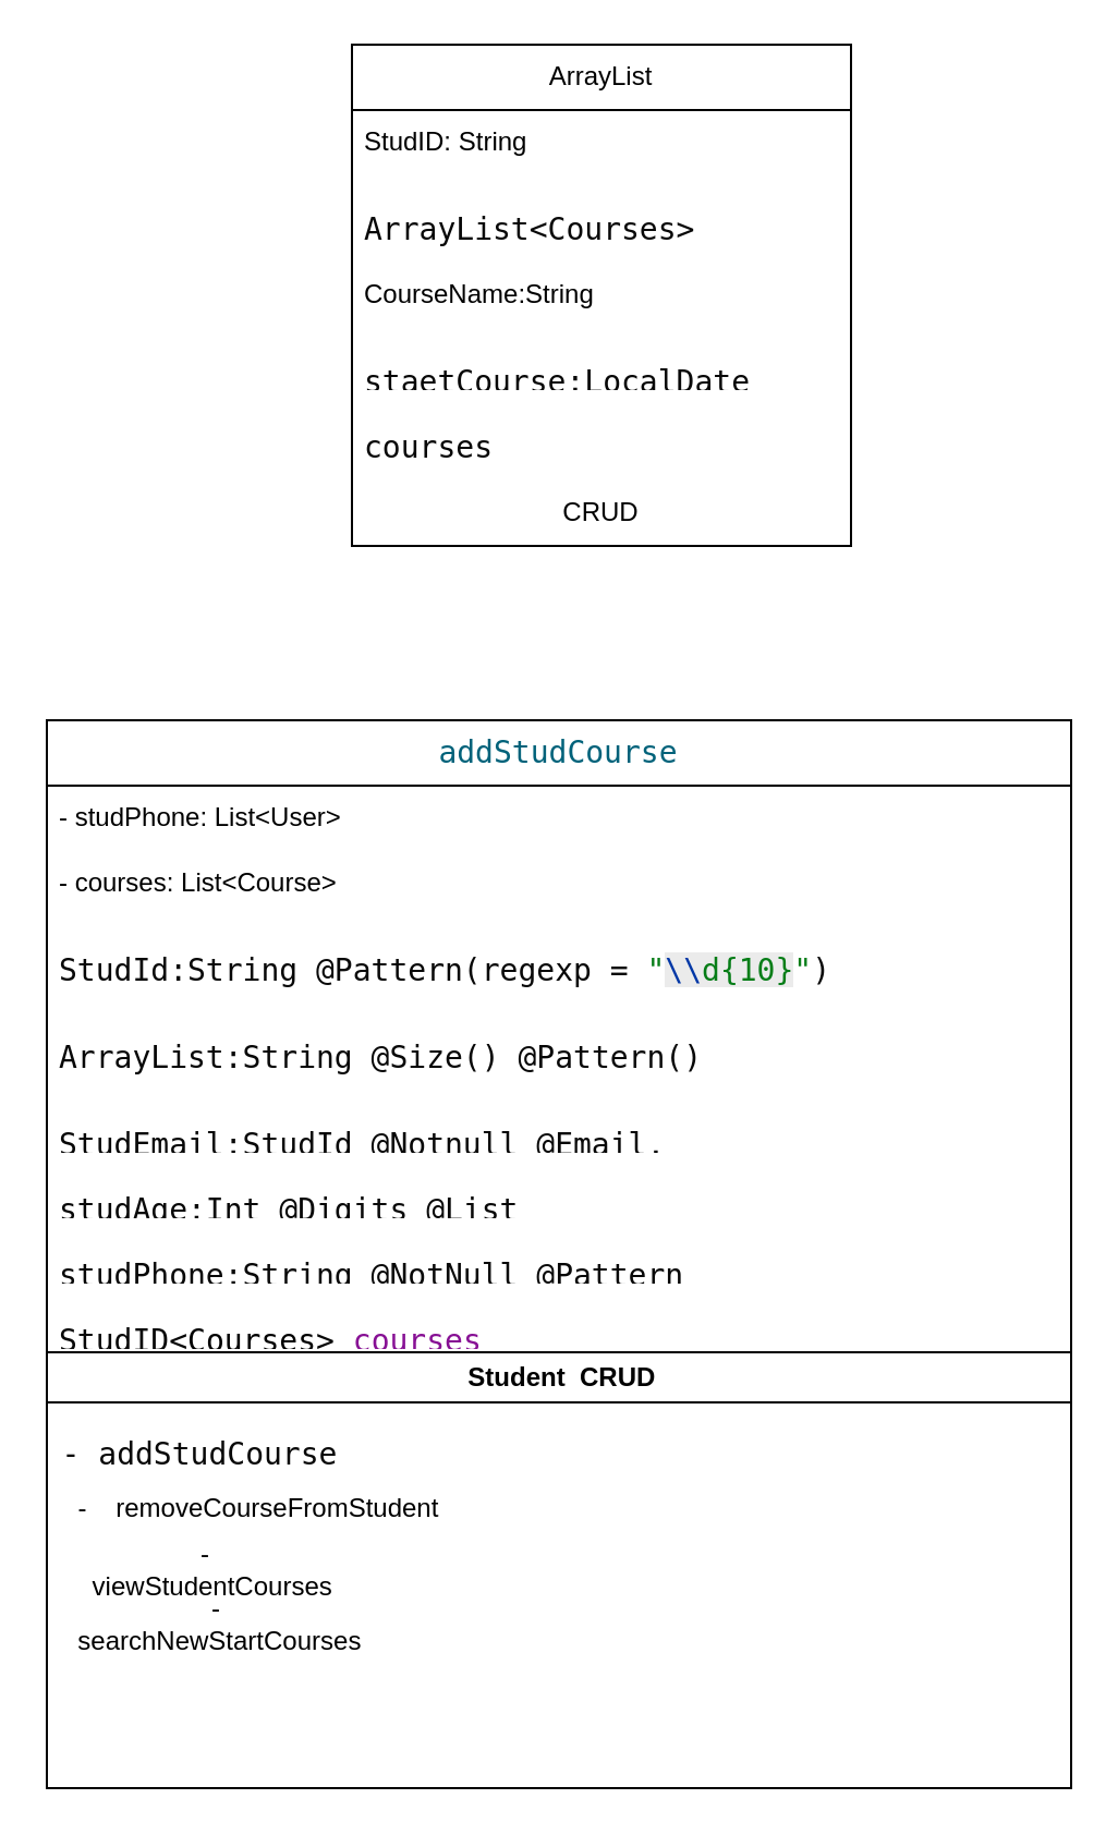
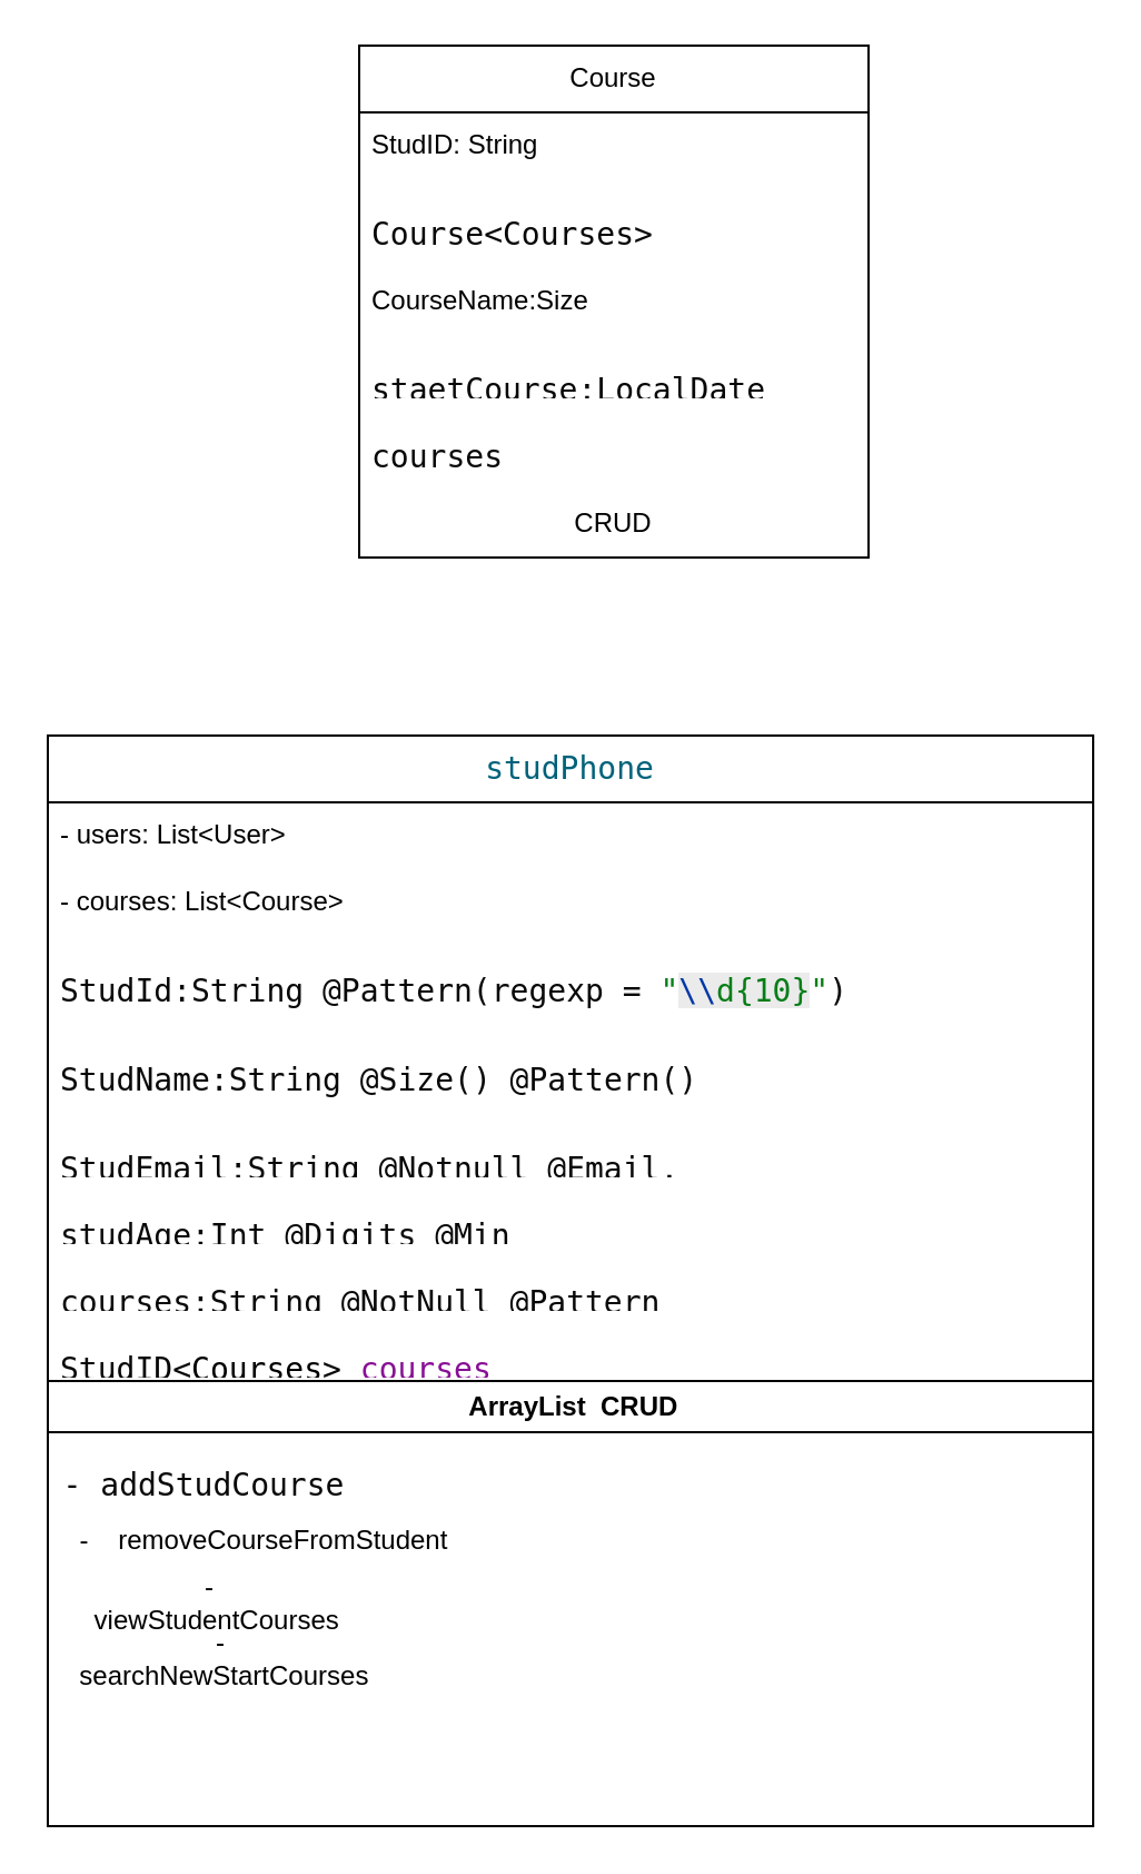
- <mxCell id="16" value="ArrayList" style="swimlane;fontStyle=0;childLayout=stackLayout;horizontal=1;startSize=30;horizontalStack=0;resizeParent=1;resizeParentMax=0;resizeLast=0;collapsible=1;marginBottom=0;whiteSpace=wrap;html=1;" parent="1" vertex="1"><mxGeometry x="161" width="229" height="230" as="geometry" y="20" /></mxCell>
+ <mxCell id="16" value="Course" style="swimlane;fontStyle=0;childLayout=stackLayout;horizontal=1;startSize=30;horizontalStack=0;resizeParent=1;resizeParentMax=0;resizeLast=0;collapsible=1;marginBottom=0;whiteSpace=wrap;html=1;" parent="1" vertex="1"><mxGeometry x="161" width="229" height="230" as="geometry" y="20" /></mxCell>
- <mxCell id="18" value="&lt;div style=&quot;background-color:#ffffff;color:#080808&quot;&gt;&lt;pre style=&quot;font-family:'JetBrains Mono',monospace;font-size:10.5pt;&quot;&gt;ArrayList&amp;lt;Courses&amp;gt;&lt;/pre&gt;&lt;/div&gt;" style="text;strokeColor=none;fillColor=none;align=left;verticalAlign=middle;spacingLeft=4;spacingRight=4;overflow=hidden;points=[[0,0.5],[1,0.5]];portConstraint=eastwest;rotatable=0;whiteSpace=wrap;html=1;" vertex="1" parent="16"><mxGeometry y="60" width="229" height="40" as="geometry" /></mxCell>
+ <mxCell id="18" value="&lt;div style=&quot;background-color:#ffffff;color:#080808&quot;&gt;&lt;pre style=&quot;font-family:'JetBrains Mono',monospace;font-size:10.5pt;&quot;&gt;Course&amp;lt;Courses&amp;gt;&lt;/pre&gt;&lt;/div&gt;" style="text;strokeColor=none;fillColor=none;align=left;verticalAlign=middle;spacingLeft=4;spacingRight=4;overflow=hidden;points=[[0,0.5],[1,0.5]];portConstraint=eastwest;rotatable=0;whiteSpace=wrap;html=1;" vertex="1" parent="16"><mxGeometry y="60" width="229" height="40" as="geometry" /></mxCell>
- <mxCell id="19" value="CourseName:String" style="text;strokeColor=none;fillColor=none;align=left;verticalAlign=middle;spacingLeft=4;spacingRight=4;overflow=hidden;points=[[0,0.5],[1,0.5]];portConstraint=eastwest;rotatable=0;whiteSpace=wrap;html=1;" parent="16" vertex="1"><mxGeometry y="100" width="229" height="30" as="geometry" /></mxCell>
+ <mxCell id="19" value="CourseName:Size" style="text;strokeColor=none;fillColor=none;align=left;verticalAlign=middle;spacingLeft=4;spacingRight=4;overflow=hidden;points=[[0,0.5],[1,0.5]];portConstraint=eastwest;rotatable=0;whiteSpace=wrap;html=1;" parent="16" vertex="1"><mxGeometry y="100" width="229" height="30" as="geometry" /></mxCell>
- <mxCell id="2" value="&lt;div style=&quot;background-color:#ffffff;color:#080808&quot;&gt;&lt;pre style=&quot;font-family:'JetBrains Mono',monospace;font-size:10.5pt;&quot;&gt;&lt;span style=&quot;color:#00627a;&quot;&gt;addStudCourse&lt;/span&gt;&lt;/pre&gt;&lt;/div&gt;" style="swimlane;fontStyle=0;childLayout=stackLayout;horizontal=1;startSize=30;horizontalStack=0;resizeParent=1;resizeParentMax=0;resizeLast=0;collapsible=1;marginBottom=0;whiteSpace=wrap;html=1;" parent="1" vertex="1"><mxGeometry x="21" y="330" width="470" height="490" as="geometry" /></mxCell>
+ <mxCell id="2" value="&lt;div style=&quot;background-color:#ffffff;color:#080808&quot;&gt;&lt;pre style=&quot;font-family:'JetBrains Mono',monospace;font-size:10.5pt;&quot;&gt;&lt;span style=&quot;color:#00627a;&quot;&gt;studPhone&lt;/span&gt;&lt;/pre&gt;&lt;/div&gt;" style="swimlane;fontStyle=0;childLayout=stackLayout;horizontal=1;startSize=30;horizontalStack=0;resizeParent=1;resizeParentMax=0;resizeLast=0;collapsible=1;marginBottom=0;whiteSpace=wrap;html=1;" parent="1" vertex="1"><mxGeometry x="21" y="330" width="470" height="490" as="geometry" /></mxCell>
- <mxCell id="3" value="- studPhone: List&amp;lt;User&amp;gt; " style="text;strokeColor=none;fillColor=none;align=left;verticalAlign=middle;spacingLeft=4;spacingRight=4;overflow=hidden;points=[[0,0.5],[1,0.5]];portConstraint=eastwest;rotatable=0;whiteSpace=wrap;html=1;" parent="2" vertex="1"><mxGeometry y="30" width="470" height="30" as="geometry" /></mxCell>
+ <mxCell id="3" value="- users: List&amp;lt;User&amp;gt; " style="text;strokeColor=none;fillColor=none;align=left;verticalAlign=middle;spacingLeft=4;spacingRight=4;overflow=hidden;points=[[0,0.5],[1,0.5]];portConstraint=eastwest;rotatable=0;whiteSpace=wrap;html=1;" parent="2" vertex="1"><mxGeometry y="30" width="470" height="30" as="geometry" /></mxCell>
- <mxCell id="6" value="&lt;div style=&quot;background-color:#ffffff;color:#080808&quot;&gt;&lt;pre style=&quot;font-family:'JetBrains Mono',monospace;font-size:10.5pt;&quot;&gt;ArrayList:String @Size(&lt;span style=&quot;font-size: 10.5pt;&quot;&gt;) &lt;/span&gt;@Pattern&lt;span style=&quot;font-size: 10.5pt; white-space: normal;&quot;&gt;(&lt;/span&gt;&lt;span style=&quot;font-size: 10.5pt; white-space: normal;&quot;&gt;)&lt;/span&gt;&lt;/pre&gt;&lt;/div&gt;" style="text;strokeColor=none;fillColor=none;align=left;verticalAlign=middle;spacingLeft=4;spacingRight=4;overflow=hidden;points=[[0,0.5],[1,0.5]];portConstraint=eastwest;rotatable=0;whiteSpace=wrap;html=1;" vertex="1" parent="2"><mxGeometry y="130" width="470" height="40" as="geometry" /></mxCell>
+ <mxCell id="6" value="&lt;div style=&quot;background-color:#ffffff;color:#080808&quot;&gt;&lt;pre style=&quot;font-family:'JetBrains Mono',monospace;font-size:10.5pt;&quot;&gt;StudName:String @Size(&lt;span style=&quot;font-size: 10.5pt;&quot;&gt;) &lt;/span&gt;@Pattern&lt;span style=&quot;font-size: 10.5pt; white-space: normal;&quot;&gt;(&lt;/span&gt;&lt;span style=&quot;font-size: 10.5pt; white-space: normal;&quot;&gt;)&lt;/span&gt;&lt;/pre&gt;&lt;/div&gt;" style="text;strokeColor=none;fillColor=none;align=left;verticalAlign=middle;spacingLeft=4;spacingRight=4;overflow=hidden;points=[[0,0.5],[1,0.5]];portConstraint=eastwest;rotatable=0;whiteSpace=wrap;html=1;" vertex="1" parent="2"><mxGeometry y="130" width="470" height="40" as="geometry" /></mxCell>
- <mxCell id="7" value="&lt;div style=&quot;background-color:#ffffff;color:#080808&quot;&gt;&lt;pre style=&quot;font-family:'JetBrains Mono',monospace;font-size:10.5pt;&quot;&gt;StudEmail:StudId @Notnull @Email.&lt;/pre&gt;&lt;/div&gt;" style="text;strokeColor=none;fillColor=none;align=left;verticalAlign=middle;spacingLeft=4;spacingRight=4;overflow=hidden;points=[[0,0.5],[1,0.5]];portConstraint=eastwest;rotatable=0;whiteSpace=wrap;html=1;" vertex="1" parent="2"><mxGeometry y="170" width="470" height="30" as="geometry" /></mxCell>
+ <mxCell id="7" value="&lt;div style=&quot;background-color:#ffffff;color:#080808&quot;&gt;&lt;pre style=&quot;font-family:'JetBrains Mono',monospace;font-size:10.5pt;&quot;&gt;StudEmail:String @Notnull @Email.&lt;/pre&gt;&lt;/div&gt;" style="text;strokeColor=none;fillColor=none;align=left;verticalAlign=middle;spacingLeft=4;spacingRight=4;overflow=hidden;points=[[0,0.5],[1,0.5]];portConstraint=eastwest;rotatable=0;whiteSpace=wrap;html=1;" vertex="1" parent="2"><mxGeometry y="170" width="470" height="30" as="geometry" /></mxCell>
- <mxCell id="8" value="&lt;div style=&quot;background-color:#ffffff;color:#080808&quot;&gt;&lt;pre style=&quot;font-family:'JetBrains Mono',monospace;font-size:10.5pt;&quot;&gt;studAge:Int @Digits @List&lt;/pre&gt;&lt;/div&gt;" style="text;strokeColor=none;fillColor=none;align=left;verticalAlign=middle;spacingLeft=4;spacingRight=4;overflow=hidden;points=[[0,0.5],[1,0.5]];portConstraint=eastwest;rotatable=0;whiteSpace=wrap;html=1;" vertex="1" parent="2"><mxGeometry y="200" width="470" height="30" as="geometry" /></mxCell>
+ <mxCell id="8" value="&lt;div style=&quot;background-color:#ffffff;color:#080808&quot;&gt;&lt;pre style=&quot;font-family:'JetBrains Mono',monospace;font-size:10.5pt;&quot;&gt;studAge:Int @Digits @Min&lt;/pre&gt;&lt;/div&gt;" style="text;strokeColor=none;fillColor=none;align=left;verticalAlign=middle;spacingLeft=4;spacingRight=4;overflow=hidden;points=[[0,0.5],[1,0.5]];portConstraint=eastwest;rotatable=0;whiteSpace=wrap;html=1;" vertex="1" parent="2"><mxGeometry y="200" width="470" height="30" as="geometry" /></mxCell>
- <mxCell id="9" value="&lt;div style=&quot;background-color:#ffffff;color:#080808&quot;&gt;&lt;pre style=&quot;font-family:'JetBrains Mono',monospace;font-size:10.5pt;&quot;&gt;&lt;div&gt;&lt;pre style=&quot;font-family:'JetBrains Mono',monospace;font-size:10.5pt;&quot;&gt;studPhone:String @NotNull @Pattern&lt;/pre&gt;&lt;/div&gt;&lt;/pre&gt;&lt;/div&gt;" style="text;strokeColor=none;fillColor=none;align=left;verticalAlign=middle;spacingLeft=4;spacingRight=4;overflow=hidden;points=[[0,0.5],[1,0.5]];portConstraint=eastwest;rotatable=0;whiteSpace=wrap;html=1;" vertex="1" parent="2"><mxGeometry y="230" width="470" height="30" as="geometry" /></mxCell>
+ <mxCell id="9" value="&lt;div style=&quot;background-color:#ffffff;color:#080808&quot;&gt;&lt;pre style=&quot;font-family:'JetBrains Mono',monospace;font-size:10.5pt;&quot;&gt;&lt;div&gt;&lt;pre style=&quot;font-family:'JetBrains Mono',monospace;font-size:10.5pt;&quot;&gt;courses:String @NotNull @Pattern&lt;/pre&gt;&lt;/div&gt;&lt;/pre&gt;&lt;/div&gt;" style="text;strokeColor=none;fillColor=none;align=left;verticalAlign=middle;spacingLeft=4;spacingRight=4;overflow=hidden;points=[[0,0.5],[1,0.5]];portConstraint=eastwest;rotatable=0;whiteSpace=wrap;html=1;" vertex="1" parent="2"><mxGeometry y="230" width="470" height="30" as="geometry" /></mxCell>
- <mxCell id="11" value="&amp;nbsp;Student&amp;nbsp;&amp;nbsp;CRUD" style="swimlane;whiteSpace=wrap;html=1;" vertex="1" parent="2"><mxGeometry y="290" width="470" height="200" as="geometry" /></mxCell>
+ <mxCell id="11" value="&amp;nbsp;ArrayList&amp;nbsp;&amp;nbsp;CRUD" style="swimlane;whiteSpace=wrap;html=1;" vertex="1" parent="2"><mxGeometry y="290" width="470" height="200" as="geometry" /></mxCell>
